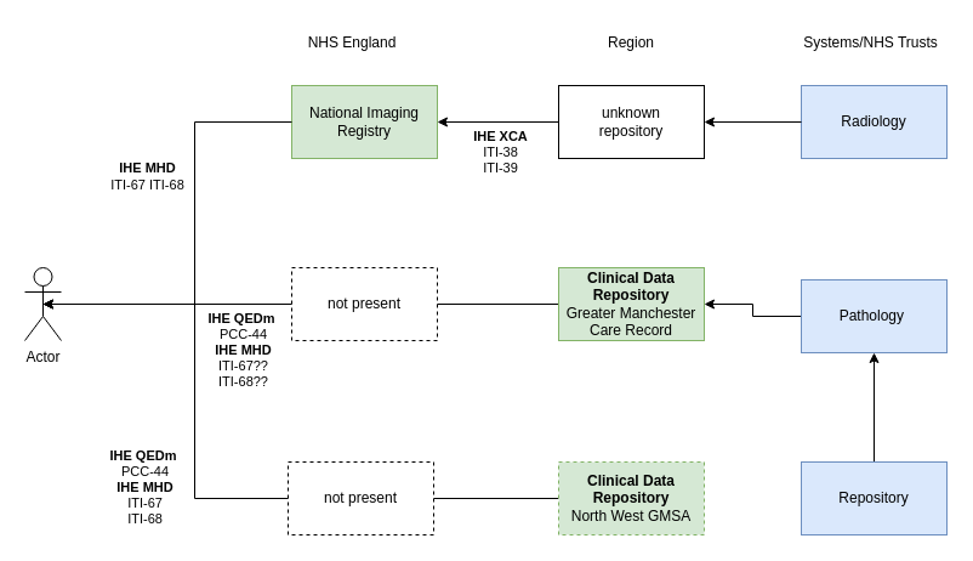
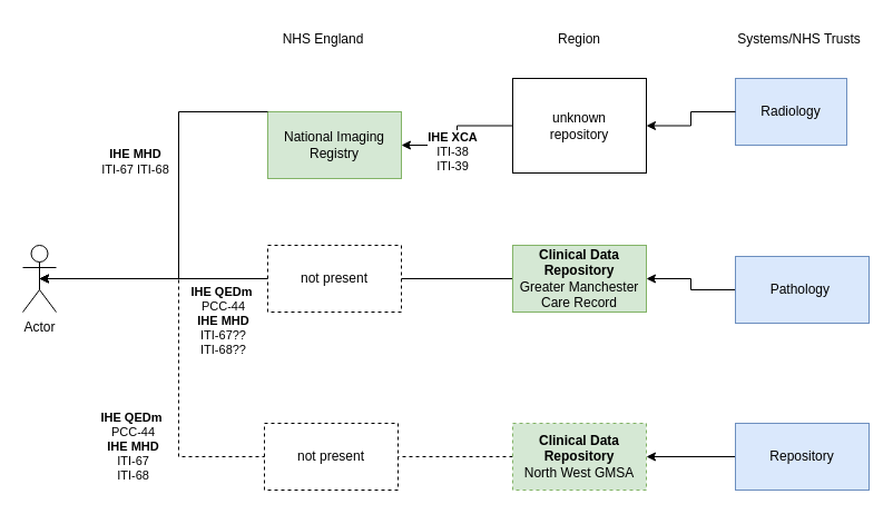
- <mxCell id="12" value="National Imaging Registry" style="rounded=0;whiteSpace=wrap;html=1;fillColor=#d5e8d4;strokeColor=#82b366;" vertex="1" parent="1"><mxGeometry x="240" y="70" width="120" height="60" as="geometry" /></mxCell>
+ <mxCell id="12" value="National Imaging Registry" style="rounded=0;whiteSpace=wrap;html=1;fillColor=#d5e8d4;strokeColor=#82b366;" vertex="1" parent="1"><mxGeometry x="240" y="100" width="120" height="60" as="geometry" /></mxCell>
- <mxCell id="18" value="unknown&lt;br&gt;repository" style="rounded=0;whiteSpace=wrap;html=1;" vertex="1" parent="1"><mxGeometry x="460" y="70" width="120" height="60" as="geometry" /></mxCell>
+ <mxCell id="18" value="unknown&lt;br&gt;repository" style="rounded=0;whiteSpace=wrap;html=1;" vertex="1" parent="1"><mxGeometry x="460" y="70" width="120" height="85" as="geometry" /></mxCell>
- <mxCell id="4" value="Radiology" style="rounded=0;whiteSpace=wrap;html=1;fillColor=#dae8fc;strokeColor=#6c8ebf;" vertex="1" parent="1"><mxGeometry x="660" y="70" width="120" height="60" as="geometry" /></mxCell>
+ <mxCell id="4" value="Radiology" style="rounded=0;whiteSpace=wrap;html=1;fillColor=#dae8fc;strokeColor=#6c8ebf;" vertex="1" parent="1"><mxGeometry x="660" y="70" width="100" height="60" as="geometry" /></mxCell>
- <mxCell id="21" style="edgeStyle=orthogonalEdgeStyle;rounded=0;orthogonalLoop=1;jettySize=auto;html=1;" edge="1" parent="1" source="22" target="20"><mxGeometry relative="1" as="geometry" /></mxCell>
+ <mxCell id="21" style="edgeStyle=orthogonalEdgeStyle;rounded=0;orthogonalLoop=1;jettySize=auto;html=1;entryX=1;entryY=0.5;entryDx=0;entryDy=0;" edge="1" parent="1" source="22" target="10"><mxGeometry relative="1" as="geometry" /></mxCell>
- <mxCell id="8" style="edgeStyle=orthogonalEdgeStyle;rounded=0;orthogonalLoop=1;jettySize=auto;html=1;entryX=0.5;entryY=0.5;entryDx=0;entryDy=0;entryPerimeter=0;" edge="1" parent="1" source="10" target="14"><mxGeometry relative="1" as="geometry"><Array as="points"><mxPoint x="160" y="410" /><mxPoint x="160" y="250" /></Array></mxGeometry></mxCell>
+ <mxCell id="8" style="edgeStyle=orthogonalEdgeStyle;rounded=0;orthogonalLoop=1;jettySize=auto;html=1;entryX=0.5;entryY=0.5;entryDx=0;entryDy=0;entryPerimeter=0;dashed=1;" edge="1" parent="1" source="10" target="14"><mxGeometry relative="1" as="geometry"><Array as="points"><mxPoint x="160" y="410" /><mxPoint x="160" y="250" /></Array></mxGeometry></mxCell>
